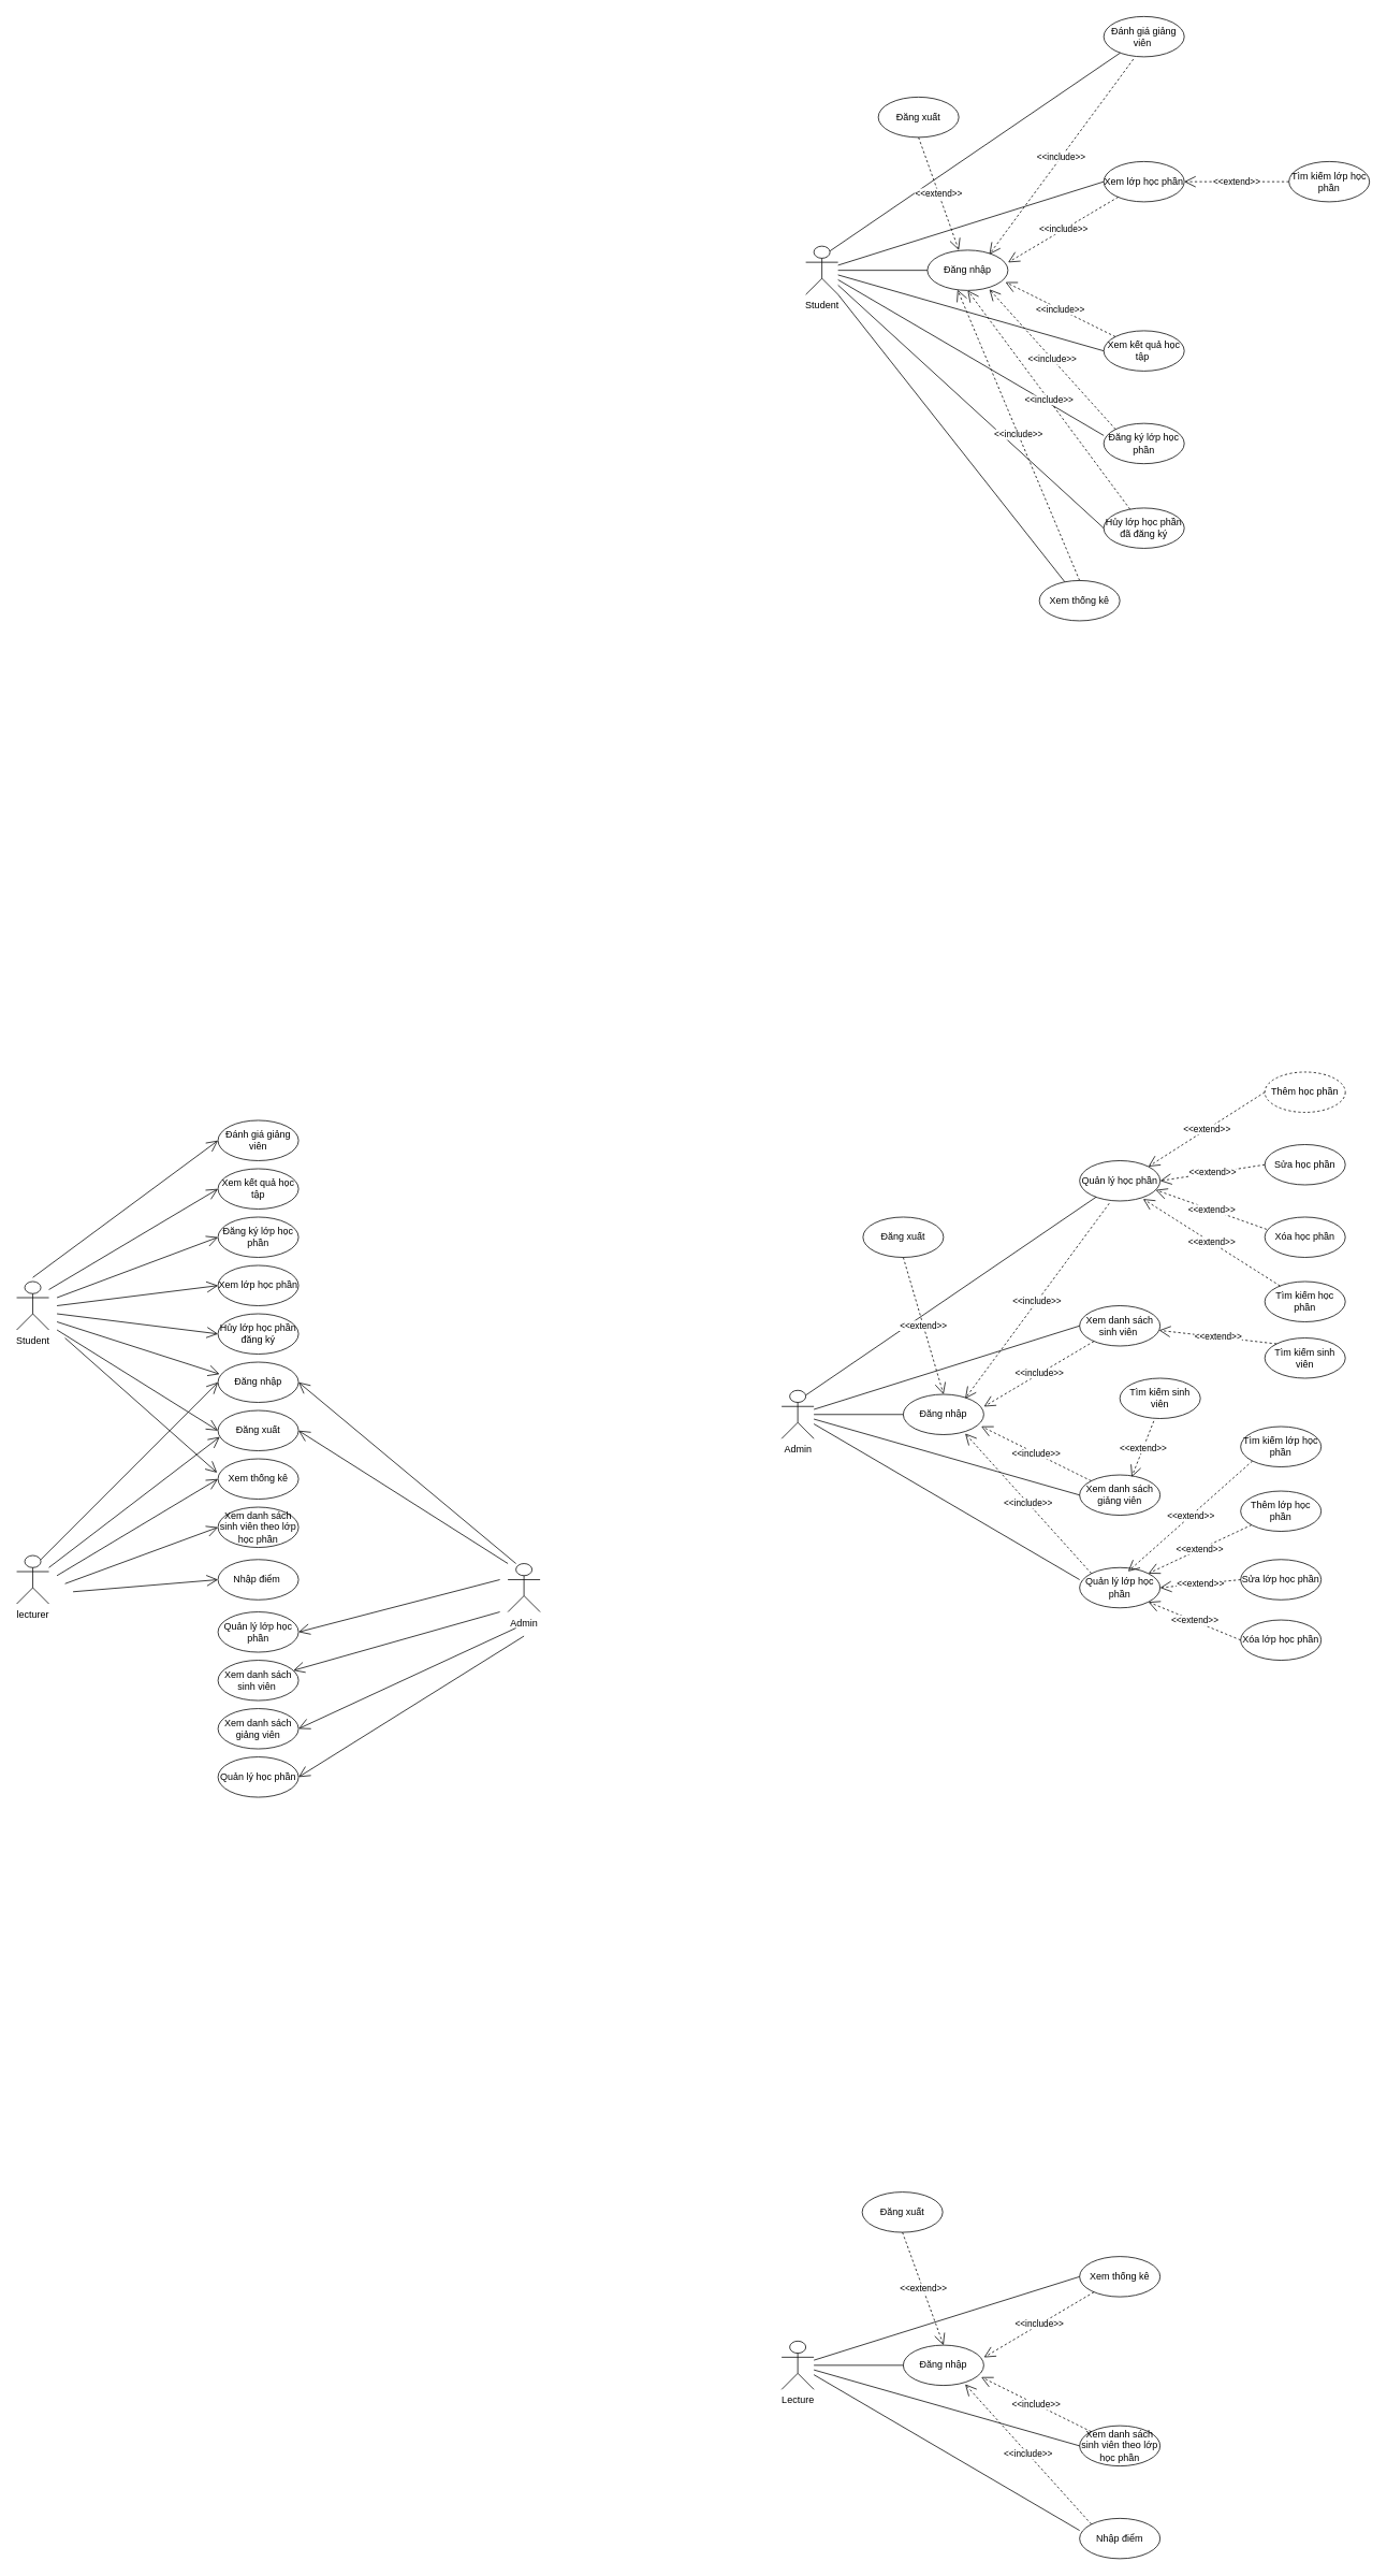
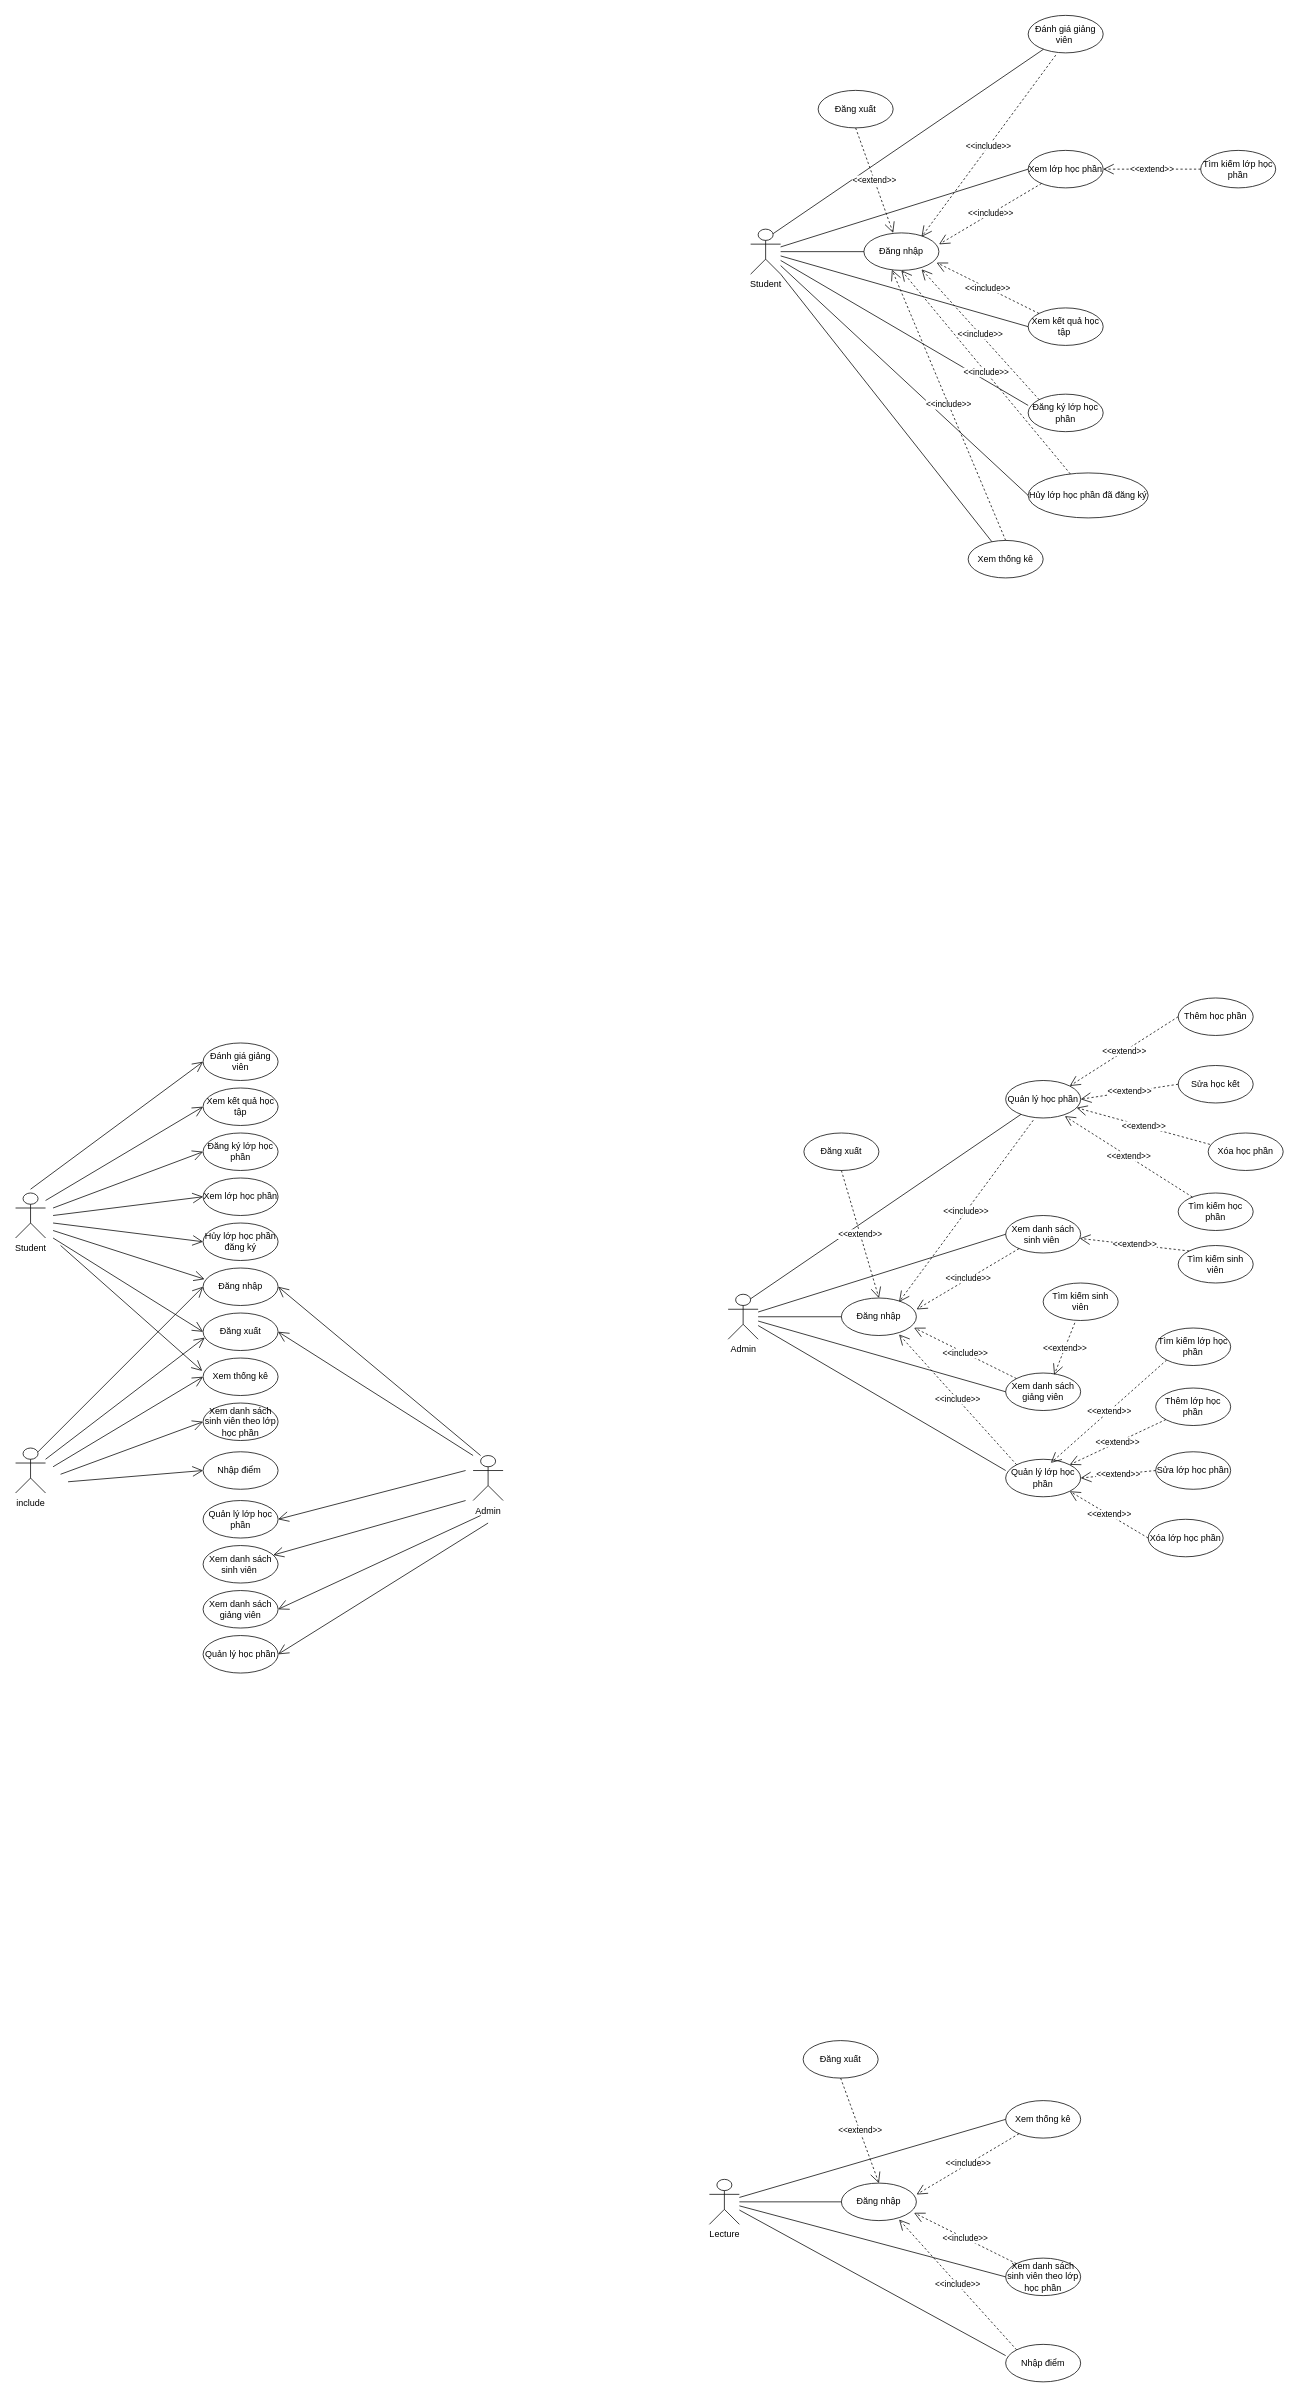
- <mxCell id="82" value="Hủy lớp học phần đã đăng ký" style="ellipse;whiteSpace=wrap;html=1;" parent="1" vertex="1"><mxGeometry x="1370" y="630" width="100" height="50" as="geometry" /></mxCell>
+ <mxCell id="82" value="Hủy lớp học phần đã đăng ký" style="ellipse;whiteSpace=wrap;html=1;" parent="1" vertex="1"><mxGeometry x="1370" y="630" width="160" height="60" as="geometry" /></mxCell>
- <mxCell id="47" value="Thêm học phần" style="ellipse;whiteSpace=wrap;html=1;dashed=1;" parent="1" vertex="1"><mxGeometry x="1570" y="1330" width="100" height="50" as="geometry" /></mxCell>
+ <mxCell id="47" value="Thêm học phần" style="ellipse;whiteSpace=wrap;html=1;" parent="1" vertex="1"><mxGeometry x="1570" y="1330" width="100" height="50" as="geometry" /></mxCell>
- <mxCell id="48" value="Sửa học phần" style="ellipse;whiteSpace=wrap;html=1;" parent="1" vertex="1"><mxGeometry x="1570" y="1420" width="100" height="50" as="geometry" /></mxCell>
+ <mxCell id="48" value="Sửa học kết" style="ellipse;whiteSpace=wrap;html=1;" parent="1" vertex="1"><mxGeometry x="1570" y="1420" width="100" height="50" as="geometry" /></mxCell>
- <mxCell id="49" value="Xóa học phần" style="ellipse;whiteSpace=wrap;html=1;" parent="1" vertex="1"><mxGeometry x="1570" y="1510" width="100" height="50" as="geometry" /></mxCell>
+ <mxCell id="49" value="Xóa học phần" style="ellipse;whiteSpace=wrap;html=1;" parent="1" vertex="1"><mxGeometry x="1610" y="1510" width="100" height="50" as="geometry" /></mxCell>
- <mxCell id="4" value="lecturer" style="shape=umlActor;verticalLabelPosition=bottom;verticalAlign=top;html=1;outlineConnect=0;" parent="1" vertex="1"><mxGeometry x="20" y="1930" width="40" height="60" as="geometry" /></mxCell>
+ <mxCell id="4" value="include" style="shape=umlActor;verticalLabelPosition=bottom;verticalAlign=top;html=1;outlineConnect=0;" parent="1" vertex="1"><mxGeometry x="20" y="1930" width="40" height="60" as="geometry" /></mxCell>
- <mxCell id="53" value="Xóa lớp học phần" style="ellipse;whiteSpace=wrap;html=1;" parent="1" vertex="1"><mxGeometry x="1540" y="2010" width="100" height="50" as="geometry" /></mxCell>
+ <mxCell id="53" value="Xóa lớp học phần" style="ellipse;whiteSpace=wrap;html=1;" parent="1" vertex="1"><mxGeometry x="1530" y="2025" width="100" height="50" as="geometry" /></mxCell>
- <mxCell id="66" value="Lecture" style="shape=umlActor;verticalLabelPosition=bottom;verticalAlign=top;html=1;outlineConnect=0;" parent="1" vertex="1"><mxGeometry x="970" y="2905" width="40" height="60" as="geometry" /></mxCell>
+ <mxCell id="66" value="Lecture" style="shape=umlActor;verticalLabelPosition=bottom;verticalAlign=top;html=1;outlineConnect=0;" parent="1" vertex="1"><mxGeometry x="945" y="2905" width="40" height="60" as="geometry" /></mxCell>
